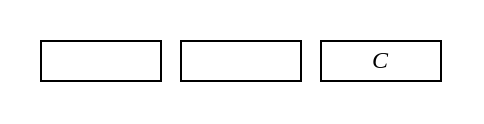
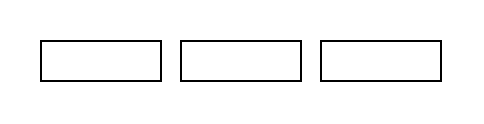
- <mxCell id="8" value="&lt;font face=&quot;Garamond&quot;&gt;&lt;i&gt;C&lt;/i&gt;&lt;/font&gt;" style="text;html=1;strokeColor=none;fillColor=none;align=center;verticalAlign=middle;whiteSpace=wrap;rounded=0;fontSize=12;" vertex="1" parent="6"><mxGeometry width="60" height="20" as="geometry" /></mxCell>
